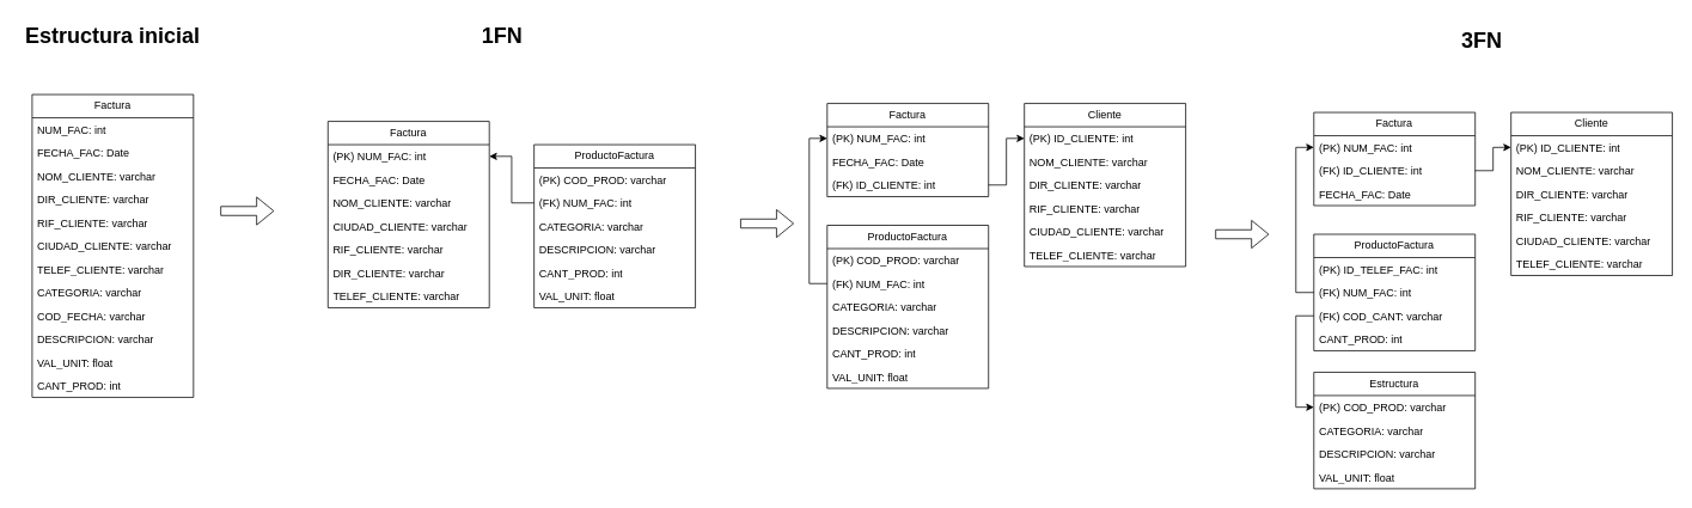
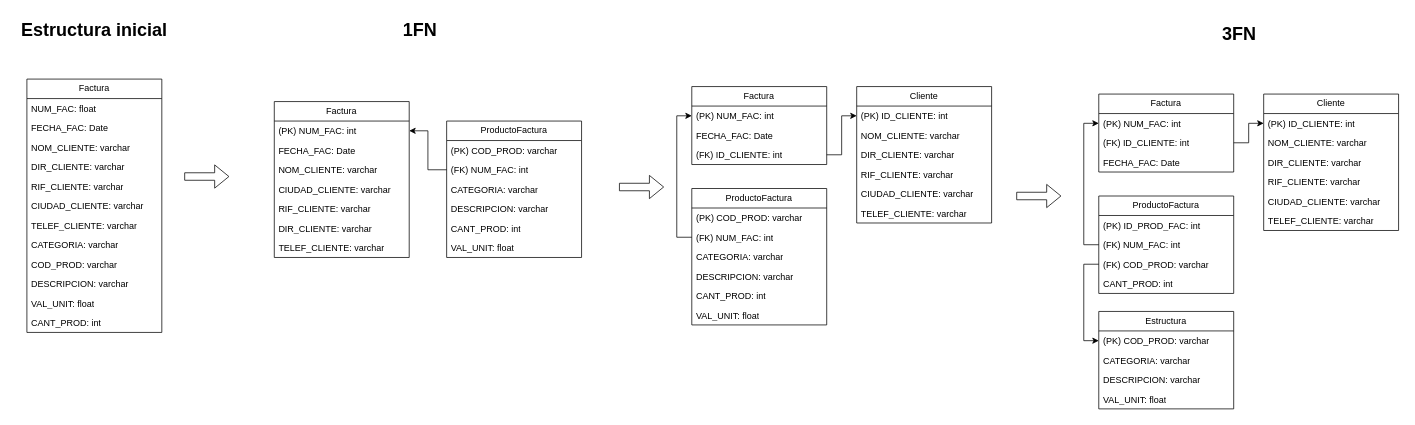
- <mxCell id="3" value="NUM_FAC: int&lt;span style=&quot;white-space: pre;&quot;&gt;&#09;&lt;/span&gt;&lt;br&gt;" style="text;strokeColor=none;fillColor=none;align=left;verticalAlign=top;spacingLeft=4;spacingRight=4;overflow=hidden;rotatable=0;points=[[0,0.5],[1,0.5]];portConstraint=eastwest;whiteSpace=wrap;html=1;" vertex="1" parent="2"><mxGeometry y="26" width="180" height="26" as="geometry" /></mxCell>
+ <mxCell id="3" value="NUM_FAC: float&lt;span style=&quot;white-space: pre;&quot;&gt;&#09;&lt;/span&gt;&lt;br&gt;" style="text;strokeColor=none;fillColor=none;align=left;verticalAlign=top;spacingLeft=4;spacingRight=4;overflow=hidden;rotatable=0;points=[[0,0.5],[1,0.5]];portConstraint=eastwest;whiteSpace=wrap;html=1;" vertex="1" parent="2"><mxGeometry y="26" width="180" height="26" as="geometry" /></mxCell>
- <mxCell id="47" value="(PK) ID_TELEF_FAC: int" style="text;strokeColor=none;fillColor=none;align=left;verticalAlign=top;spacingLeft=4;spacingRight=4;overflow=hidden;rotatable=0;points=[[0,0.5],[1,0.5]];portConstraint=eastwest;whiteSpace=wrap;html=1;" vertex="1" parent="46"><mxGeometry y="26" width="180" height="26" as="geometry" /></mxCell>
+ <mxCell id="47" value="(PK) ID_PROD_FAC: int" style="text;strokeColor=none;fillColor=none;align=left;verticalAlign=top;spacingLeft=4;spacingRight=4;overflow=hidden;rotatable=0;points=[[0,0.5],[1,0.5]];portConstraint=eastwest;whiteSpace=wrap;html=1;" vertex="1" parent="46"><mxGeometry y="26" width="180" height="26" as="geometry" /></mxCell>
- <mxCell id="11" value="COD_FECHA: varchar" style="text;strokeColor=none;fillColor=none;align=left;verticalAlign=top;spacingLeft=4;spacingRight=4;overflow=hidden;rotatable=0;points=[[0,0.5],[1,0.5]];portConstraint=eastwest;whiteSpace=wrap;html=1;" vertex="1" parent="2"><mxGeometry y="234" width="180" height="26" as="geometry" /></mxCell>
+ <mxCell id="11" value="COD_PROD: varchar" style="text;strokeColor=none;fillColor=none;align=left;verticalAlign=top;spacingLeft=4;spacingRight=4;overflow=hidden;rotatable=0;points=[[0,0.5],[1,0.5]];portConstraint=eastwest;whiteSpace=wrap;html=1;" vertex="1" parent="2"><mxGeometry y="234" width="180" height="26" as="geometry" /></mxCell>
- <mxCell id="49" value="(FK) COD_CANT: varchar" style="text;strokeColor=none;fillColor=none;align=left;verticalAlign=top;spacingLeft=4;spacingRight=4;overflow=hidden;rotatable=0;points=[[0,0.5],[1,0.5]];portConstraint=eastwest;whiteSpace=wrap;html=1;" vertex="1" parent="46"><mxGeometry y="78" width="180" height="26" as="geometry" /></mxCell>
+ <mxCell id="49" value="(FK) COD_PROD: varchar" style="text;strokeColor=none;fillColor=none;align=left;verticalAlign=top;spacingLeft=4;spacingRight=4;overflow=hidden;rotatable=0;points=[[0,0.5],[1,0.5]];portConstraint=eastwest;whiteSpace=wrap;html=1;" vertex="1" parent="46"><mxGeometry y="78" width="180" height="26" as="geometry" /></mxCell>
